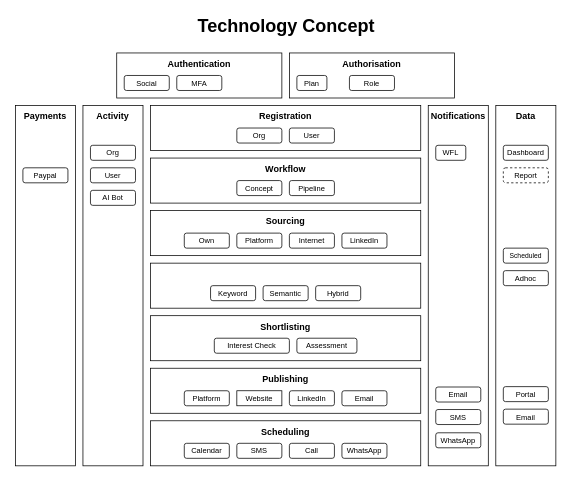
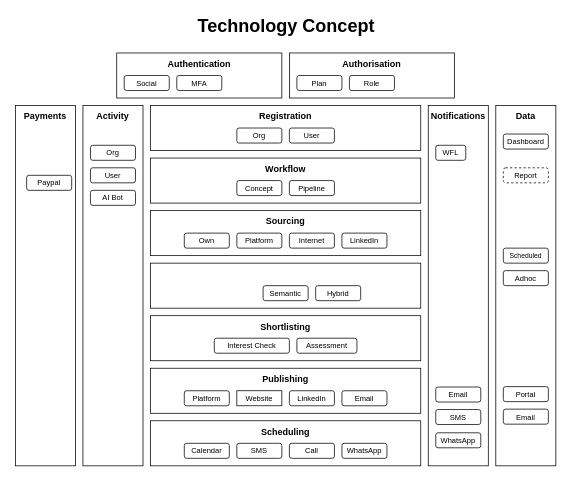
- <mxCell id="41" value="&lt;font style=&quot;font-size: 10px;&quot;&gt;Plan&lt;/font&gt;" style="rounded=1;whiteSpace=wrap;html=1;" vertex="1" parent="1"><mxGeometry x="395" y="100" width="40" height="20" as="geometry" /></mxCell>
+ <mxCell id="41" value="&lt;font style=&quot;font-size: 10px;&quot;&gt;Plan&lt;/font&gt;" style="rounded=1;whiteSpace=wrap;html=1;" vertex="1" parent="1"><mxGeometry x="395" y="100" width="60" height="20" as="geometry" /></mxCell>
- <mxCell id="52" value="&lt;font style=&quot;font-size: 10px;&quot;&gt;Dashboard&lt;/font&gt;" style="rounded=1;whiteSpace=wrap;html=1;" vertex="1" parent="1"><mxGeometry x="670" y="193" width="60" height="20" as="geometry" /></mxCell>
+ <mxCell id="52" value="&lt;font style=&quot;font-size: 10px;&quot;&gt;Dashboard&lt;/font&gt;" style="rounded=1;whiteSpace=wrap;html=1;" vertex="1" parent="1"><mxGeometry x="670" y="178" width="60" height="20" as="geometry" /></mxCell>
- <mxCell id="65" value="&lt;font style=&quot;font-size: 10px;&quot;&gt;Paypal&lt;/font&gt;" style="rounded=1;whiteSpace=wrap;html=1;" vertex="1" parent="1"><mxGeometry x="30" y="223" width="60" height="20" as="geometry" /></mxCell>
+ <mxCell id="65" value="&lt;font style=&quot;font-size: 10px;&quot;&gt;Paypal&lt;/font&gt;" style="rounded=1;whiteSpace=wrap;html=1;" vertex="1" parent="1"><mxGeometry x="35" y="233" width="60" height="20" as="geometry" /></mxCell>
- <mxCell id="17" value="&lt;font style=&quot;font-size: 10px;&quot;&gt;Keyword&lt;/font&gt;" style="rounded=1;whiteSpace=wrap;html=1;" vertex="1" parent="1"><mxGeometry x="280" y="380" width="60" height="20" as="geometry" /></mxCell>
